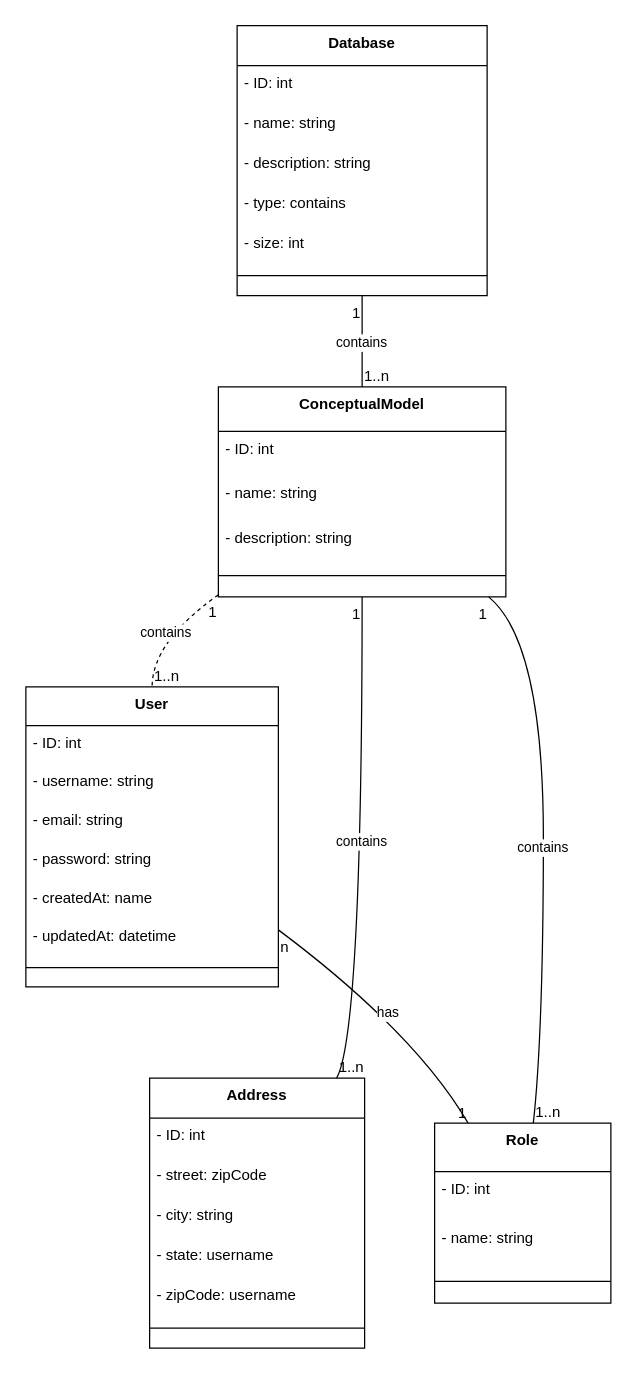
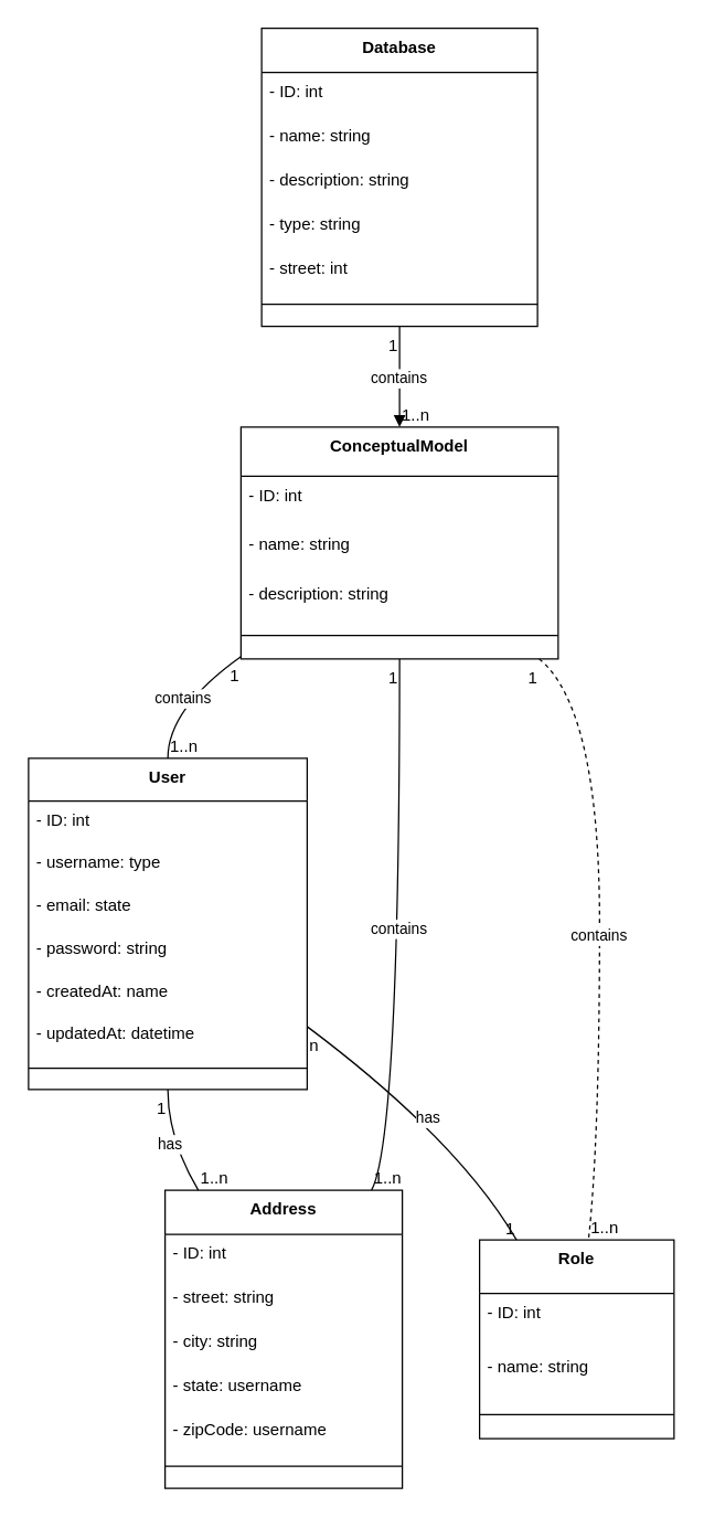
- <mxCell id="30" value="- type: contains" style="text;strokeColor=none;fillColor=none;align=left;verticalAlign=top;spacingLeft=4;spacingRight=4;overflow=hidden;rotatable=0;points=[[0,0.5],[1,0.5]];portConstraint=eastwest;" vertex="1" parent="26"><mxGeometry y="128" width="200" height="32" as="geometry" /></mxCell>
+ <mxCell id="30" value="- type: string" style="text;strokeColor=none;fillColor=none;align=left;verticalAlign=top;spacingLeft=4;spacingRight=4;overflow=hidden;rotatable=0;points=[[0,0.5],[1,0.5]];portConstraint=eastwest;" vertex="1" parent="26"><mxGeometry y="128" width="200" height="32" as="geometry" /></mxCell>
- <mxCell id="31" value="- size: int" style="text;strokeColor=none;fillColor=none;align=left;verticalAlign=top;spacingLeft=4;spacingRight=4;overflow=hidden;rotatable=0;points=[[0,0.5],[1,0.5]];portConstraint=eastwest;" vertex="1" parent="26"><mxGeometry y="160" width="200" height="32" as="geometry" /></mxCell>
+ <mxCell id="31" value="- street: int" style="text;strokeColor=none;fillColor=none;align=left;verticalAlign=top;spacingLeft=4;spacingRight=4;overflow=hidden;rotatable=0;points=[[0,0.5],[1,0.5]];portConstraint=eastwest;" vertex="1" parent="26"><mxGeometry y="160" width="200" height="32" as="geometry" /></mxCell>
- <mxCell id="48" value="contains" style="curved=1;startArrow=none;endArrow=none;exitX=0.5;exitY=1;entryX=0.5;entryY=0;" edge="1" parent="1" source="26" target="21"><mxGeometry relative="1" as="geometry"><Array as="points" /></mxGeometry></mxCell>
+ <mxCell id="48" value="contains" style="curved=1;startArrow=none;endArrow=block;exitX=0.5;exitY=1;entryX=0.5;entryY=0;" edge="1" parent="1" source="26" target="21"><mxGeometry relative="1" as="geometry"><Array as="points" /></mxGeometry></mxCell>
- <mxCell id="39" value="contains" style="curved=1;startArrow=none;endArrow=none;exitX=0;exitY=0.99;entryX=0.5;entryY=0;dashed=1;" edge="1" parent="1" source="21" target="2"><mxGeometry relative="1" as="geometry"><Array as="points"><mxPoint x="121" y="513" /></Array></mxGeometry></mxCell>
+ <mxCell id="39" value="contains" style="curved=1;startArrow=none;endArrow=none;exitX=0;exitY=0.99;entryX=0.5;entryY=0;" edge="1" parent="1" source="21" target="2"><mxGeometry relative="1" as="geometry"><Array as="points"><mxPoint x="121" y="513" /></Array></mxGeometry></mxCell>
- <mxCell id="4" value="- username: string" style="text;strokeColor=none;fillColor=none;align=left;verticalAlign=top;spacingLeft=4;spacingRight=4;overflow=hidden;rotatable=0;points=[[0,0.5],[1,0.5]];portConstraint=eastwest;" vertex="1" parent="2"><mxGeometry y="62" width="202" height="31" as="geometry" /></mxCell>
+ <mxCell id="4" value="- username: type" style="text;strokeColor=none;fillColor=none;align=left;verticalAlign=top;spacingLeft=4;spacingRight=4;overflow=hidden;rotatable=0;points=[[0,0.5],[1,0.5]];portConstraint=eastwest;" vertex="1" parent="2"><mxGeometry y="62" width="202" height="31" as="geometry" /></mxCell>
- <mxCell id="5" value="- email: string" style="text;strokeColor=none;fillColor=none;align=left;verticalAlign=top;spacingLeft=4;spacingRight=4;overflow=hidden;rotatable=0;points=[[0,0.5],[1,0.5]];portConstraint=eastwest;" vertex="1" parent="2"><mxGeometry y="93" width="202" height="31" as="geometry" /></mxCell>
+ <mxCell id="5" value="- email: state" style="text;strokeColor=none;fillColor=none;align=left;verticalAlign=top;spacingLeft=4;spacingRight=4;overflow=hidden;rotatable=0;points=[[0,0.5],[1,0.5]];portConstraint=eastwest;" vertex="1" parent="2"><mxGeometry y="93" width="202" height="31" as="geometry" /></mxCell>
- <mxCell id="45" value="contains" style="curved=1;startArrow=none;endArrow=none;exitX=0.94;exitY=1;entryX=0.56;entryY=0;" edge="1" parent="1" source="21" target="17"><mxGeometry relative="1" as="geometry"><Array as="points"><mxPoint x="434" y="513" /><mxPoint x="434" y="825" /></Array></mxGeometry></mxCell>
+ <mxCell id="45" value="contains" style="curved=1;startArrow=none;endArrow=none;exitX=0.94;exitY=1;entryX=0.56;entryY=0;dashed=1;" edge="1" parent="1" source="21" target="17"><mxGeometry relative="1" as="geometry"><Array as="points"><mxPoint x="434" y="513" /><mxPoint x="434" y="825" /></Array></mxGeometry></mxCell>
+ <mxCell id="33" value="has" style="curved=1;startArrow=none;endArrow=none;exitX=0.5;exitY=1;entryX=0.14;entryY=0;" edge="1" parent="1" source="2" target="10"><mxGeometry relative="1" as="geometry"><Array as="points"><mxPoint x="121" y="825" /></Array></mxGeometry></mxCell>
+ <mxCell id="34" value="1" style="edgeLabel;resizable=0;labelBackgroundColor=none;fontSize=12;align=right;verticalAlign=top;" vertex="1" parent="33"><mxGeometry x="-1" relative="1" as="geometry" /></mxCell>
+ <mxCell id="35" value="1..n" style="edgeLabel;resizable=0;labelBackgroundColor=none;fontSize=12;align=left;verticalAlign=bottom;" vertex="1" parent="33"><mxGeometry x="1" relative="1" as="geometry" /></mxCell>
- <mxCell id="12" value="- street: zipCode" style="text;strokeColor=none;fillColor=none;align=left;verticalAlign=top;spacingLeft=4;spacingRight=4;overflow=hidden;rotatable=0;points=[[0,0.5],[1,0.5]];portConstraint=eastwest;" vertex="1" parent="10"><mxGeometry y="64" width="172" height="32" as="geometry" /></mxCell>
+ <mxCell id="12" value="- street: string" style="text;strokeColor=none;fillColor=none;align=left;verticalAlign=top;spacingLeft=4;spacingRight=4;overflow=hidden;rotatable=0;points=[[0,0.5],[1,0.5]];portConstraint=eastwest;" vertex="1" parent="10"><mxGeometry y="64" width="172" height="32" as="geometry" /></mxCell>
